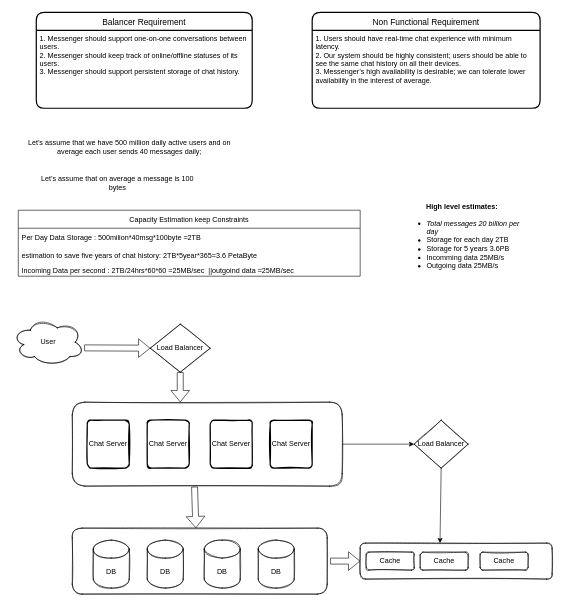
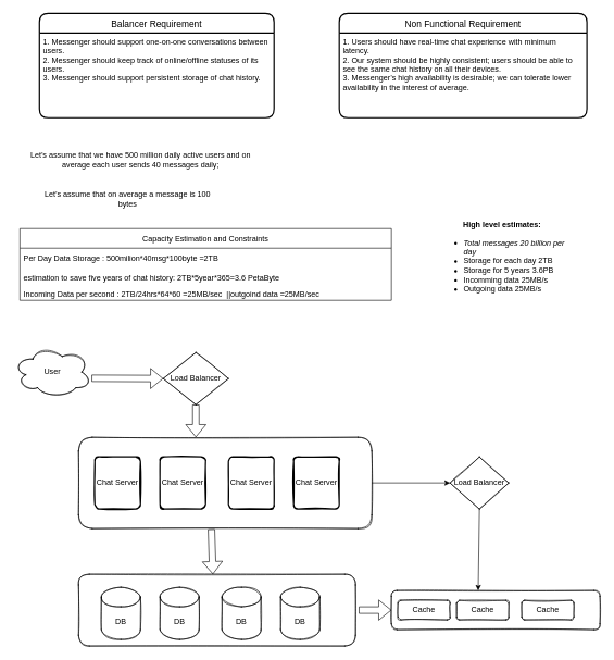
- <mxCell id="6" value="Capacity Estimation keep Constraints" style="swimlane;fontStyle=0;childLayout=stackLayout;horizontal=1;startSize=30;horizontalStack=0;resizeParent=1;resizeParentMax=0;resizeLast=0;collapsible=1;marginBottom=0;points=[[0,0,0,0,0],[0,0.25,0,0,0],[0,0.5,0,0,0],[0,0.75,0,0,0],[0,1,0,0,0],[0.25,0,0,0,0],[0.25,1,0,0,0],[0.5,0,0,0,0],[0.5,1,0,0,0],[0.75,0,0,0,0],[0.75,1,0,0,0],[1,0,0,0,0],[1,0.25,0,0,0],[1,0.5,0,0,0],[1,0.75,0,0,0],[1,1,0,0,0]];" vertex="1" parent="1"><mxGeometry x="30" y="350" width="570" height="110" as="geometry"><mxRectangle x="-50" y="240" width="230" height="30" as="alternateBounds" /></mxGeometry></mxCell>
+ <mxCell id="6" value="Capacity Estimation and Constraints" style="swimlane;fontStyle=0;childLayout=stackLayout;horizontal=1;startSize=30;horizontalStack=0;resizeParent=1;resizeParentMax=0;resizeLast=0;collapsible=1;marginBottom=0;points=[[0,0,0,0,0],[0,0.25,0,0,0],[0,0.5,0,0,0],[0,0.75,0,0,0],[0,1,0,0,0],[0.25,0,0,0,0],[0.25,1,0,0,0],[0.5,0,0,0,0],[0.5,1,0,0,0],[0.75,0,0,0,0],[0.75,1,0,0,0],[1,0,0,0,0],[1,0.25,0,0,0],[1,0.5,0,0,0],[1,0.75,0,0,0],[1,1,0,0,0]];" vertex="1" parent="1"><mxGeometry x="30" y="350" width="570" height="110" as="geometry"><mxRectangle x="-50" y="240" width="230" height="30" as="alternateBounds" /></mxGeometry></mxCell>
- <mxCell id="9" value="Incoming Data per second : 2TB/24hrs*60*60 =25MB/sec  ||outgoind data =25MB/sec" style="text;strokeColor=none;fillColor=none;align=left;verticalAlign=middle;spacingLeft=4;spacingRight=4;overflow=hidden;points=[[0,0.5],[1,0.5]];portConstraint=eastwest;rotatable=0;" vertex="1" parent="6"><mxGeometry y="90" width="570" height="20" as="geometry" /></mxCell>
+ <mxCell id="9" value="Incoming Data per second : 2TB/24hrs*64*60 =25MB/sec  ||outgoind data =25MB/sec" style="text;strokeColor=none;fillColor=none;align=left;verticalAlign=middle;spacingLeft=4;spacingRight=4;overflow=hidden;points=[[0,0.5],[1,0.5]];portConstraint=eastwest;rotatable=0;" vertex="1" parent="6"><mxGeometry y="90" width="570" height="20" as="geometry" /></mxCell>
